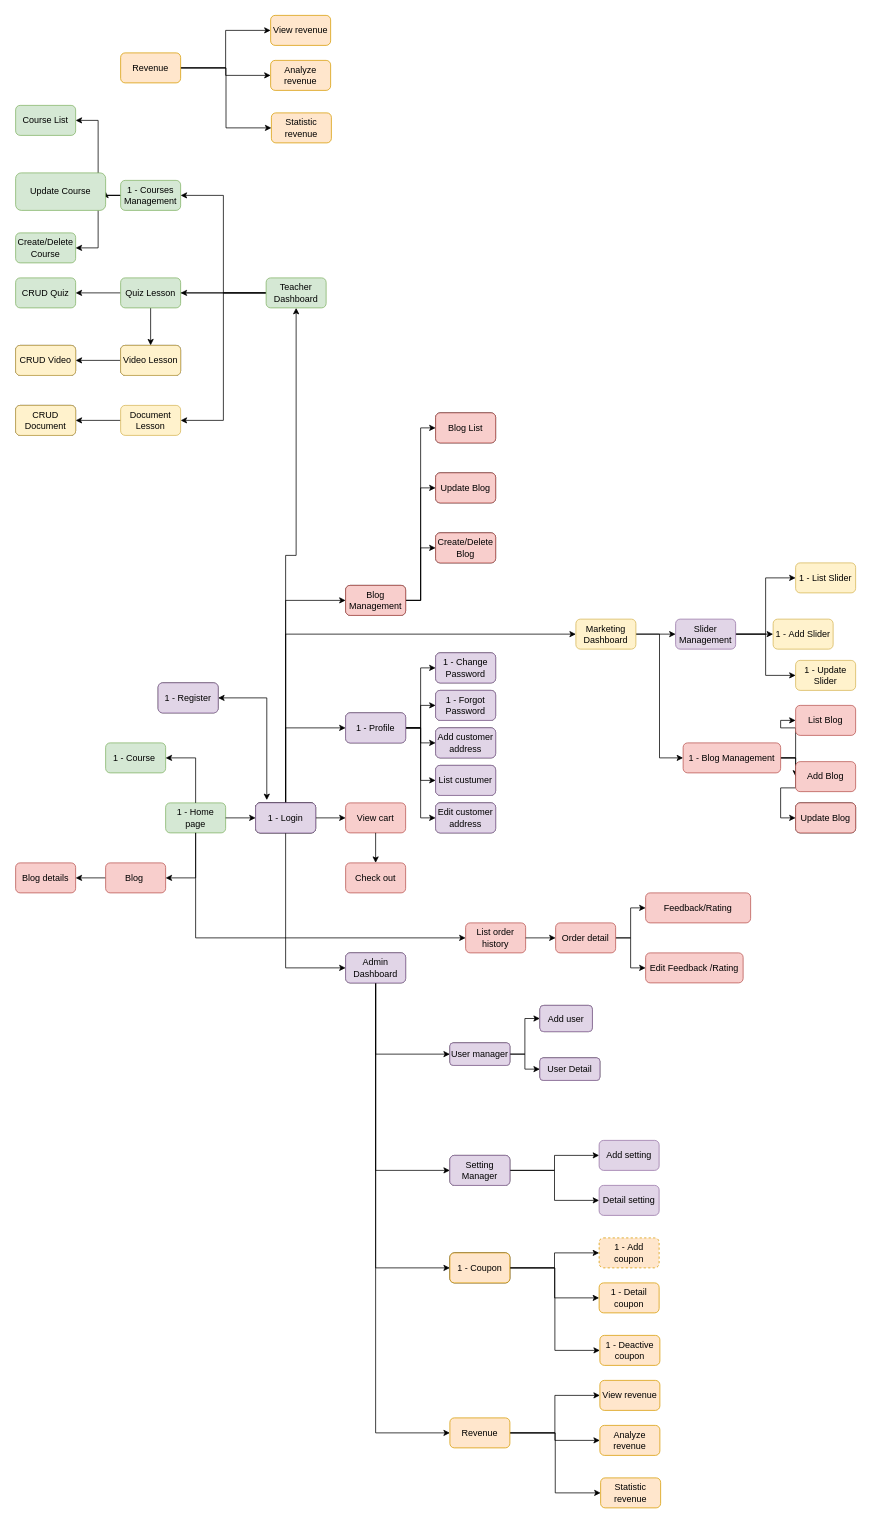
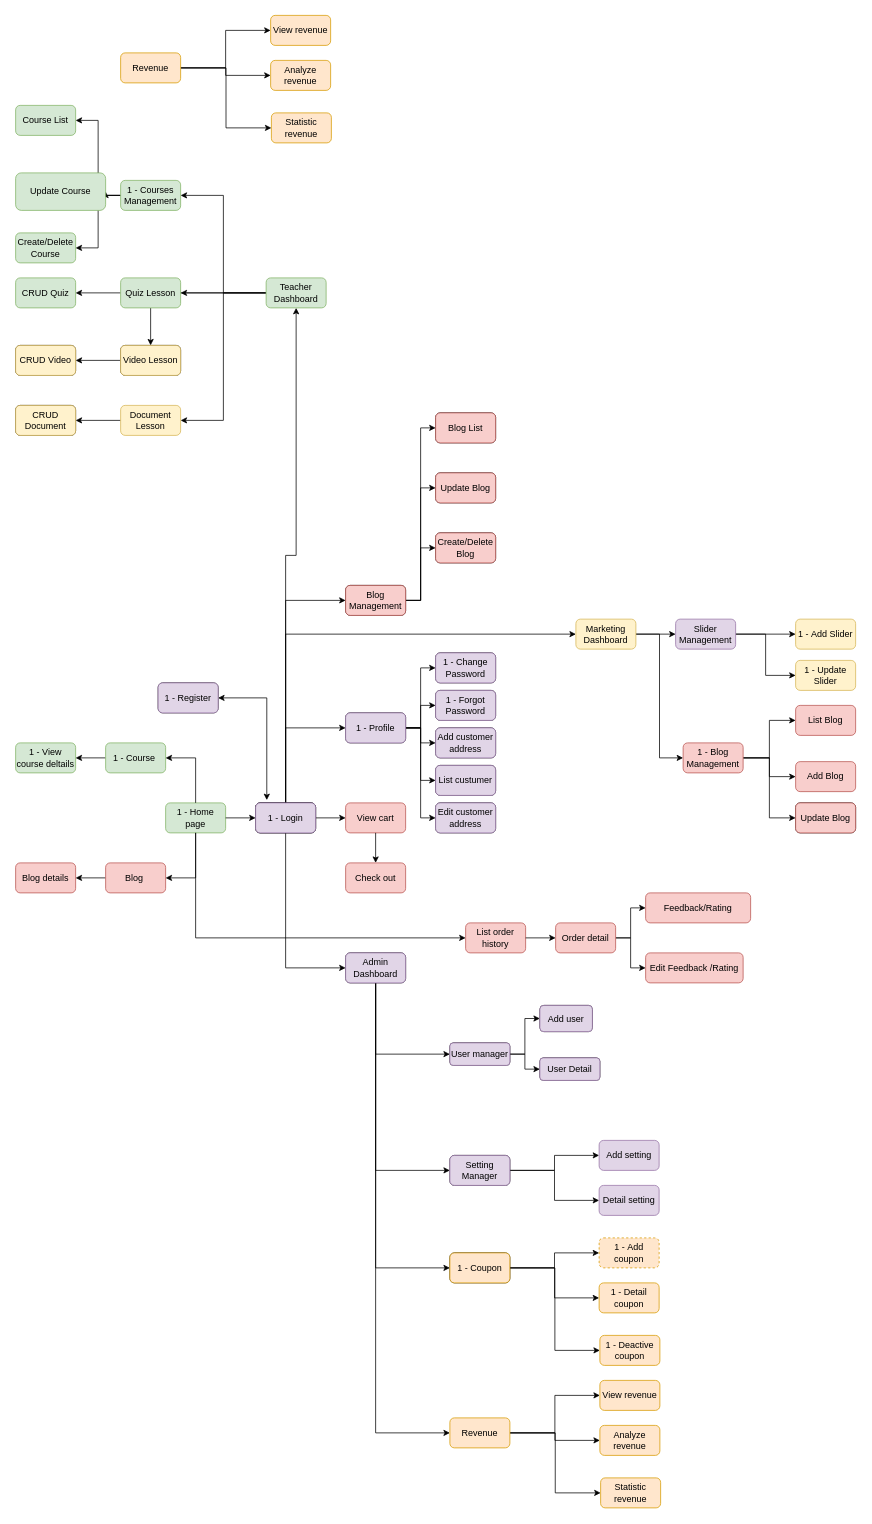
- <mxCell id="58" value="1 -&amp;nbsp;List Slider" style="rounded=1;whiteSpace=wrap;html=1;fillColor=#fff2cc;strokeColor=#d6b656;" parent="1" vertex="1"><mxGeometry x="1060" y="750" width="80" height="40" as="geometry" /></mxCell>
- <mxCell id="96" style="edgeStyle=orthogonalEdgeStyle;rounded=0;orthogonalLoop=1;jettySize=auto;html=1;entryX=0;entryY=0.5;entryDx=0;entryDy=0;" edge="1" parent="1" source="99" target="58"><mxGeometry relative="1" as="geometry" /></mxCell>
- <mxCell id="65" value="1 -&amp;nbsp;Add Slider" style="rounded=1;whiteSpace=wrap;html=1;fillColor=#fff2cc;strokeColor=#d6b656;" parent="1" vertex="1"><mxGeometry x="1030" y="825" width="80" height="40" as="geometry" /></mxCell>
+ <mxCell id="65" value="1 -&amp;nbsp;Add Slider" style="rounded=1;whiteSpace=wrap;html=1;fillColor=#fff2cc;strokeColor=#d6b656;" parent="1" vertex="1"><mxGeometry x="1060" y="825" width="80" height="40" as="geometry" /></mxCell>
+ <mxCell id="13" value="1 -&amp;nbsp;View course deltails" style="rounded=1;whiteSpace=wrap;html=1;fillColor=#d5e8d4;strokeColor=#82b366;" parent="1" vertex="1"><mxGeometry x="20" y="990" width="80" height="40" as="geometry" /></mxCell>
+ <mxCell id="19" value="" style="endArrow=classic;html=1;rounded=0;exitX=0;exitY=0.5;exitDx=0;exitDy=0;entryX=1;entryY=0.5;entryDx=0;entryDy=0;" parent="1" source="20" target="13" edge="1"><mxGeometry width="50" height="50" relative="1" as="geometry"><mxPoint x="240" y="1090" as="sourcePoint" /><mxPoint x="240" y="1050" as="targetPoint" /></mxGeometry></mxCell>
- <mxCell id="95" value="1 -&amp;nbsp;Blog Management" style="rounded=1;whiteSpace=wrap;html=1;fillColor=#f8cecc;strokeColor=#b85450;" vertex="1" parent="1"><mxGeometry x="910" y="990" width="130" height="40" as="geometry" /></mxCell>
+ <mxCell id="95" value="1 -&amp;nbsp;Blog Management" style="rounded=1;whiteSpace=wrap;html=1;fillColor=#f8cecc;strokeColor=#b85450;" vertex="1" parent="1"><mxGeometry x="910" y="990" width="80" height="40" as="geometry" /></mxCell>
